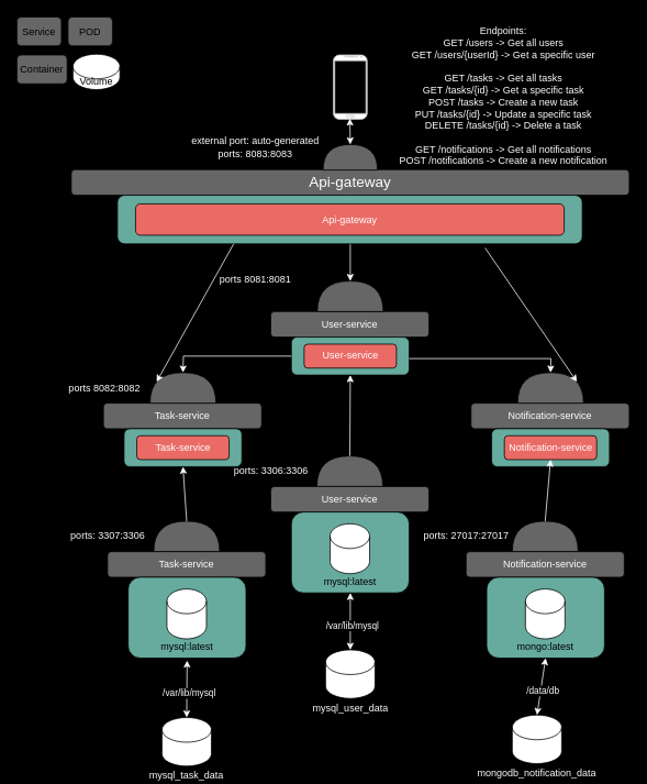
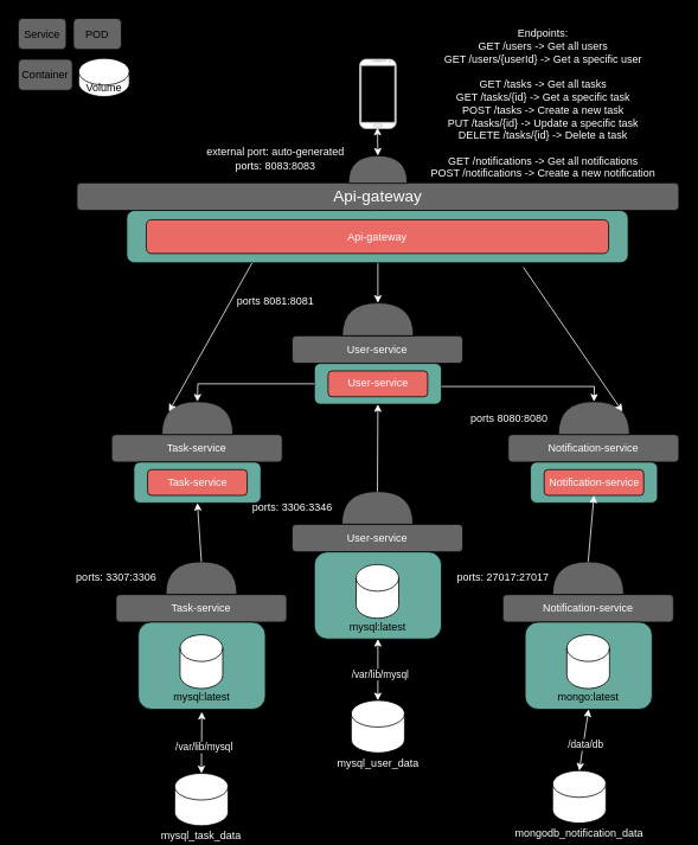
- <mxCell id="47" value="&lt;font color=&quot;#ffffff&quot;&gt;ports 8082:8082&lt;/font&gt;" style="text;html=1;strokeColor=none;fillColor=none;align=center;verticalAlign=middle;whiteSpace=wrap;rounded=0;" vertex="1" parent="1"><mxGeometry x="74" y="454.5" width="105" height="30" as="geometry" /></mxCell>
+ <mxCell id="42" value="&lt;font color=&quot;#ffffff&quot;&gt;ports 8080:8080&lt;/font&gt;" style="text;html=1;strokeColor=none;fillColor=none;align=center;verticalAlign=middle;whiteSpace=wrap;rounded=0;" vertex="1" parent="1"><mxGeometry x="520" y="454.5" width="105" height="30" as="geometry" /></mxCell>
- <mxCell id="26" value="&lt;font color=&quot;#ffffff&quot;&gt;ports: 3306:3306&lt;/font&gt;" style="text;html=1;strokeColor=none;fillColor=none;align=center;verticalAlign=middle;whiteSpace=wrap;rounded=0;" vertex="1" parent="1"><mxGeometry x="272" y="554" width="112.5" height="31.5" as="geometry" /></mxCell>
+ <mxCell id="26" value="&lt;font color=&quot;#ffffff&quot;&gt;ports: 3306:3346&lt;/font&gt;" style="text;html=1;strokeColor=none;fillColor=none;align=center;verticalAlign=middle;whiteSpace=wrap;rounded=0;" vertex="1" parent="1"><mxGeometry x="272" y="554" width="112.5" height="31.5" as="geometry" /></mxCell>
